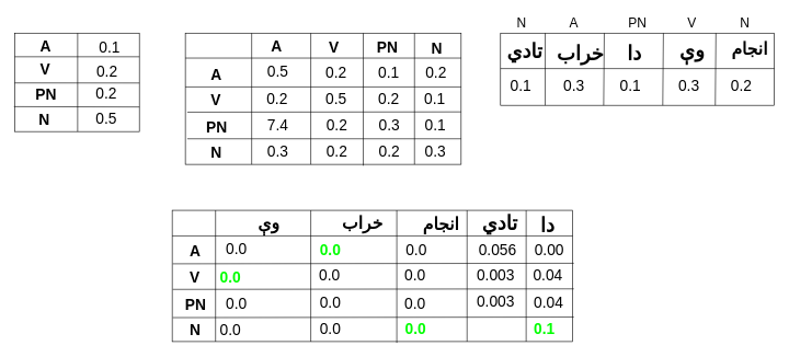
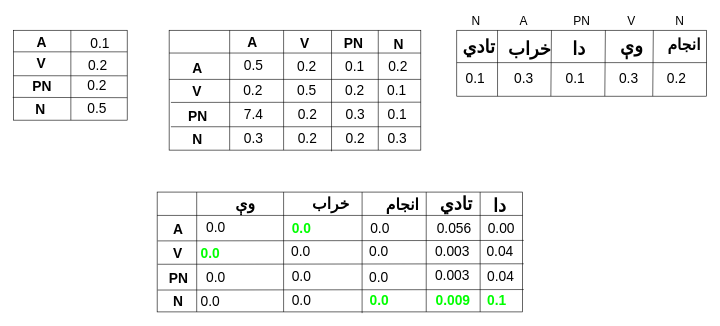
+ <mxCell id="84" value="&lt;span style=&quot;font-size: 23px&quot;&gt;&lt;b&gt;&lt;font color=&quot;#00ff00&quot;&gt;0.009&lt;/font&gt;&lt;/b&gt;&lt;/span&gt;" style="text;html=1;resizable=0;points=[];autosize=1;align=left;verticalAlign=top;spacingTop=-4;fontColor=#007FFF;fontStyle=0" vertex="1" parent="1"><mxGeometry x="724" y="485" width="70" height="20" as="geometry" /></mxCell>
